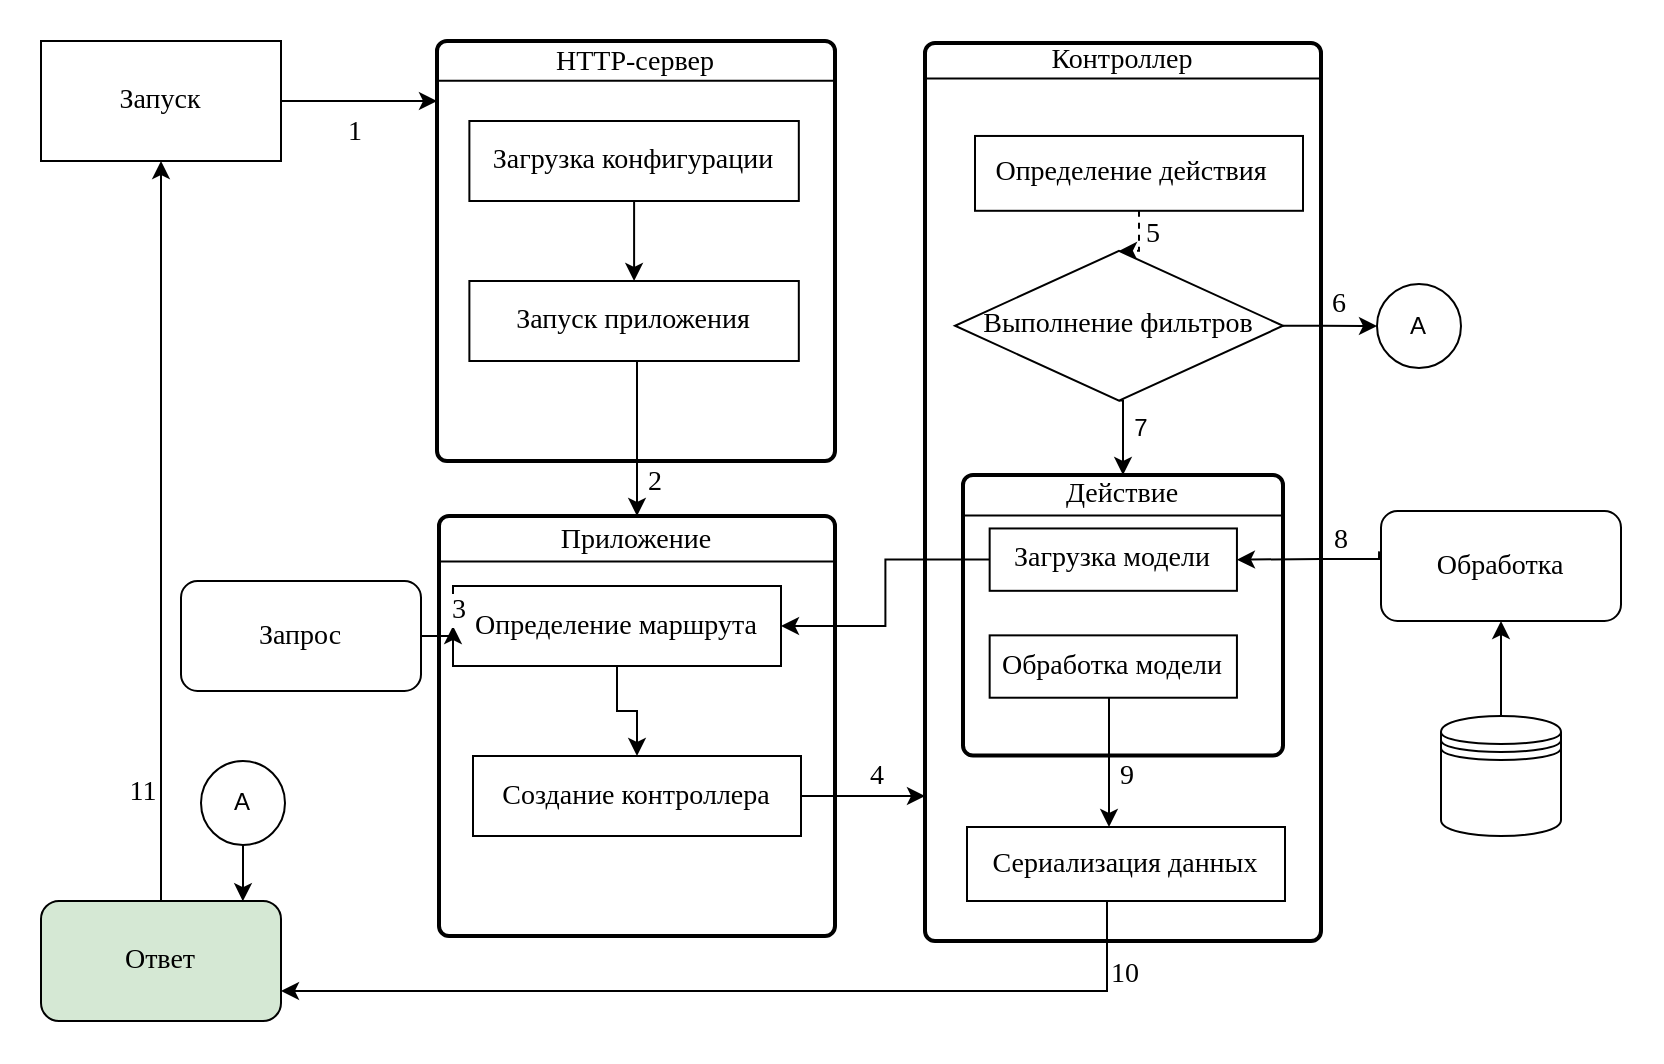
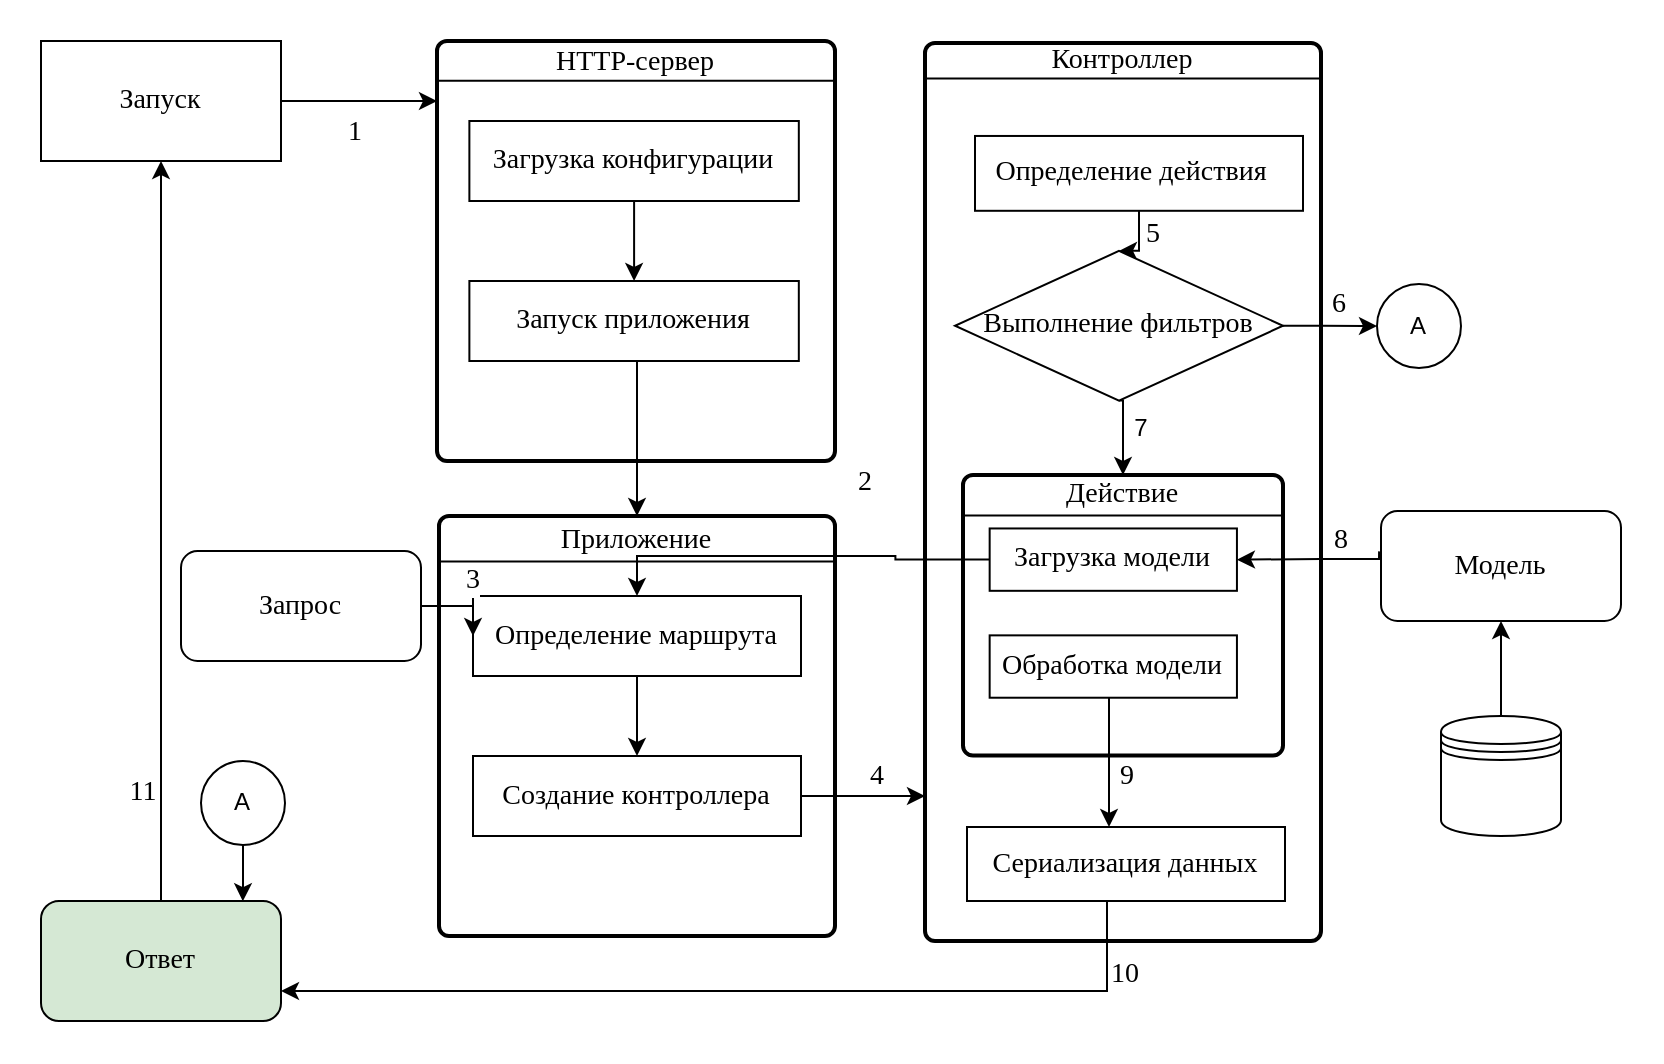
- <mxCell id="25" style="edgeStyle=orthogonalEdgeStyle;rounded=0;orthogonalLoop=1;jettySize=auto;html=1;fontFamily=Times New Roman;fontSize=14;dashed=1;" parent="22" source="27" target="30" edge="1"><mxGeometry relative="1" as="geometry" /></mxCell>
+ <mxCell id="25" style="edgeStyle=orthogonalEdgeStyle;rounded=0;orthogonalLoop=1;jettySize=auto;html=1;fontFamily=Times New Roman;fontSize=14;" parent="22" source="27" target="30" edge="1"><mxGeometry relative="1" as="geometry" /></mxCell>
- <mxCell id="21" value="2" style="text;html=1;resizable=0;points=[];autosize=1;align=left;verticalAlign=top;spacingTop=-4;fontSize=14;fontFamily=Times New Roman;" parent="1" vertex="1"><mxGeometry x="321.5" y="230" width="20" height="20" as="geometry" /></mxCell>
+ <mxCell id="21" value="2" style="text;html=1;resizable=0;points=[];autosize=1;align=left;verticalAlign=top;spacingTop=-4;fontSize=14;fontFamily=Times New Roman;" parent="1" vertex="1"><mxGeometry x="426.5" y="230" width="20" height="20" as="geometry" /></mxCell>
- <mxCell id="44" value="Обработка" style="rounded=1;whiteSpace=wrap;html=1;fontSize=14;fontFamily=Times New Roman;" parent="1" vertex="1"><mxGeometry x="690" y="255" width="120" height="55" as="geometry" /></mxCell>
+ <mxCell id="44" value="Модель" style="rounded=1;whiteSpace=wrap;html=1;fontSize=14;fontFamily=Times New Roman;" parent="1" vertex="1"><mxGeometry x="690" y="255" width="120" height="55" as="geometry" /></mxCell>
- <mxCell id="10" value="&lt;span&gt;Определение маршрута&lt;/span&gt;" style="rounded=0;whiteSpace=wrap;html=1;fontFamily=Times New Roman;fontSize=14;" parent="6" vertex="1"><mxGeometry x="7" y="35" width="164" height="40" as="geometry" /></mxCell>
+ <mxCell id="10" value="&lt;span&gt;Определение маршрута&lt;/span&gt;" style="rounded=0;whiteSpace=wrap;html=1;fontFamily=Times New Roman;fontSize=14;" parent="6" vertex="1"><mxGeometry x="17" y="40" width="164" height="40" as="geometry" /></mxCell>
- <mxCell id="5" value="Запрос" style="rounded=1;whiteSpace=wrap;html=1;fontSize=14;fontFamily=Times New Roman;" parent="1" vertex="1"><mxGeometry x="90" y="290" width="120" height="55" as="geometry" /></mxCell>
+ <mxCell id="5" value="Запрос" style="rounded=1;whiteSpace=wrap;html=1;fontSize=14;fontFamily=Times New Roman;" parent="1" vertex="1"><mxGeometry x="90" y="275" width="120" height="55" as="geometry" /></mxCell>
